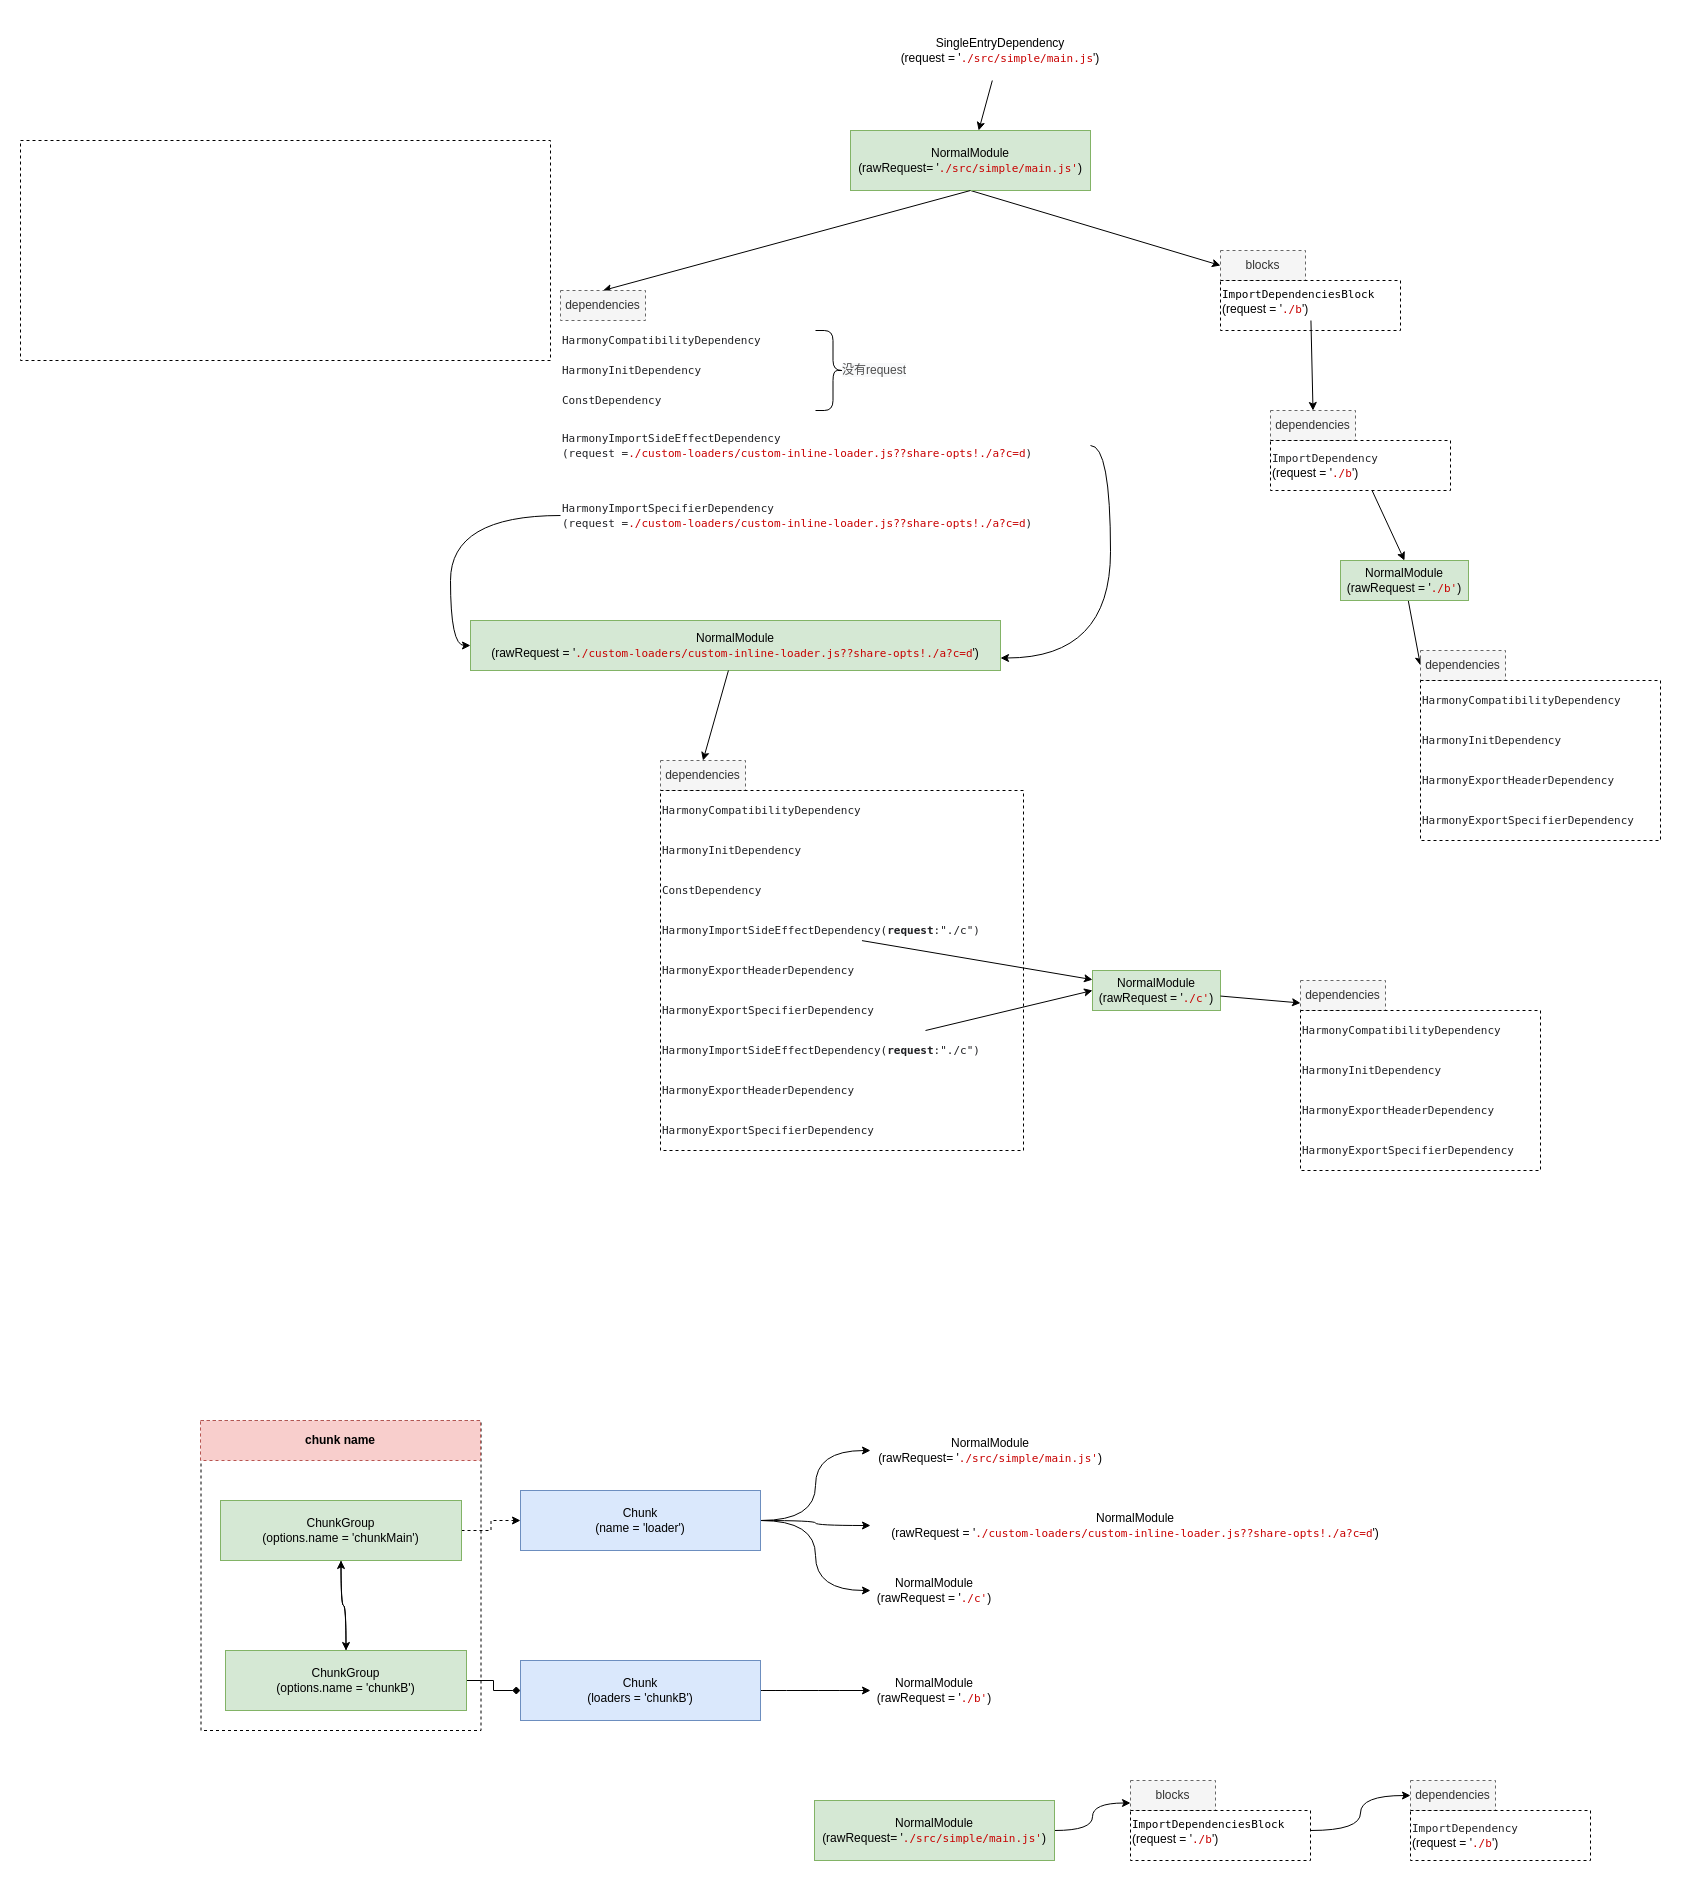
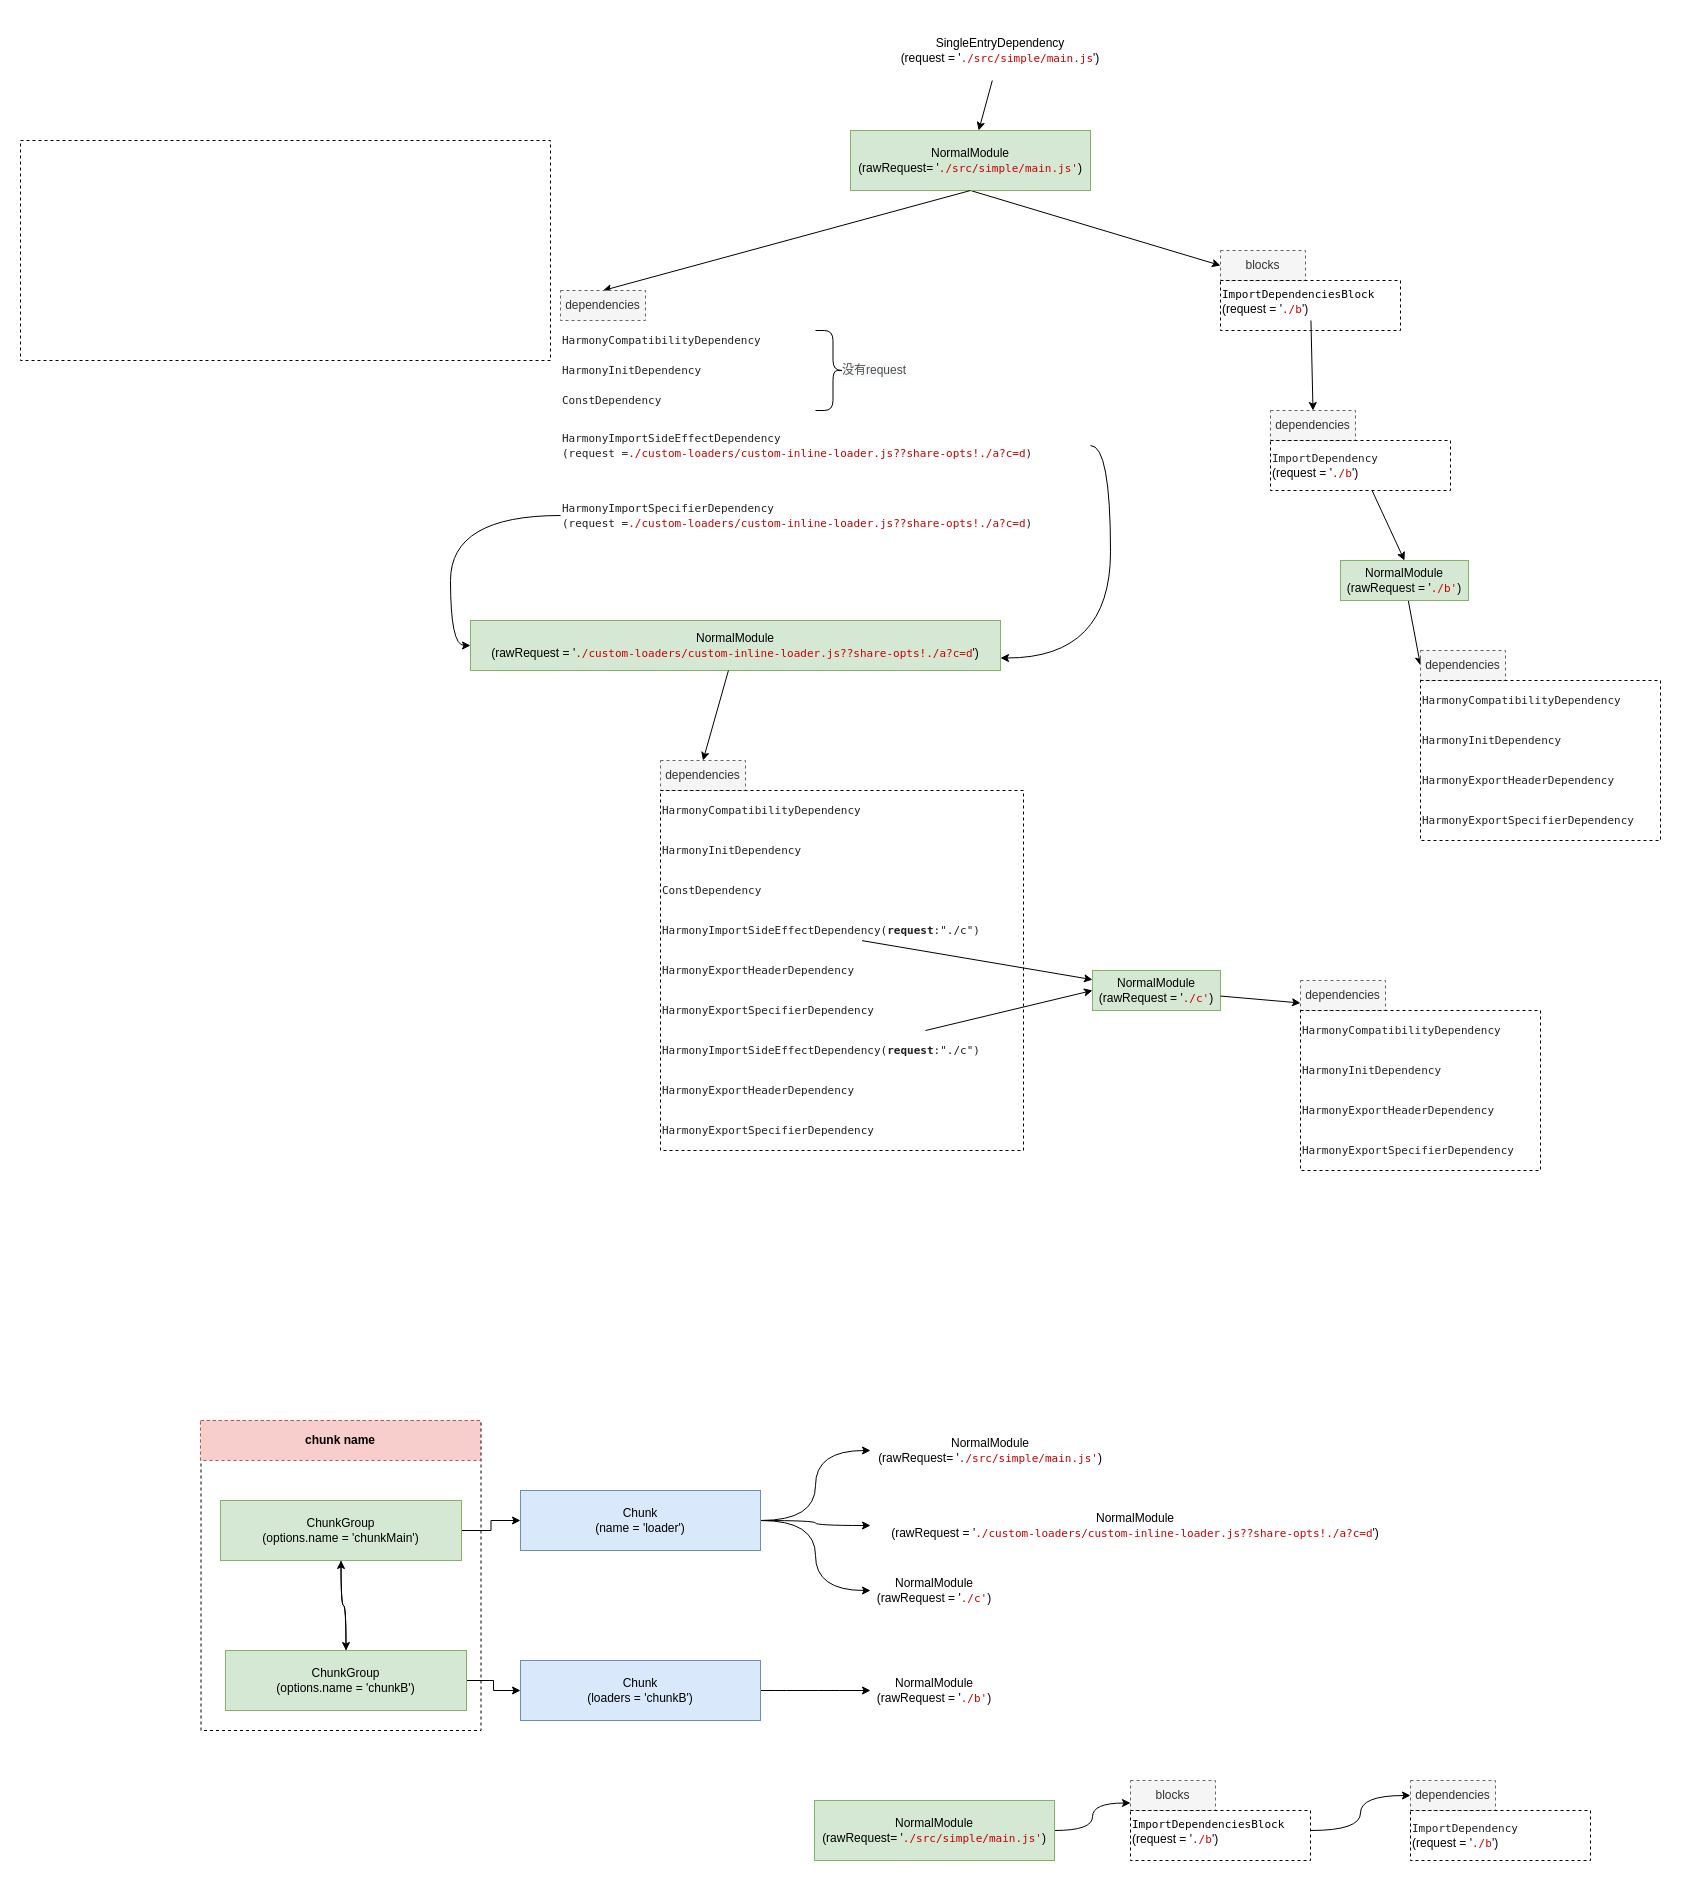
- <mxCell id="67" style="edgeStyle=orthogonalEdgeStyle;rounded=0;orthogonalLoop=1;jettySize=auto;html=1;dashed=1;" parent="1" source="69" target="73" edge="1"><mxGeometry relative="1" as="geometry" /></mxCell>
+ <mxCell id="67" style="edgeStyle=orthogonalEdgeStyle;rounded=0;orthogonalLoop=1;jettySize=auto;html=1;" parent="1" source="69" target="73" edge="1"><mxGeometry relative="1" as="geometry" /></mxCell>
- <mxCell id="74" style="edgeStyle=orthogonalEdgeStyle;rounded=0;orthogonalLoop=1;jettySize=auto;html=1;endArrow=diamond;" parent="1" source="76" target="78" edge="1"><mxGeometry relative="1" as="geometry" /></mxCell>
+ <mxCell id="74" style="edgeStyle=orthogonalEdgeStyle;rounded=0;orthogonalLoop=1;jettySize=auto;html=1;" parent="1" source="76" target="78" edge="1"><mxGeometry relative="1" as="geometry" /></mxCell>
